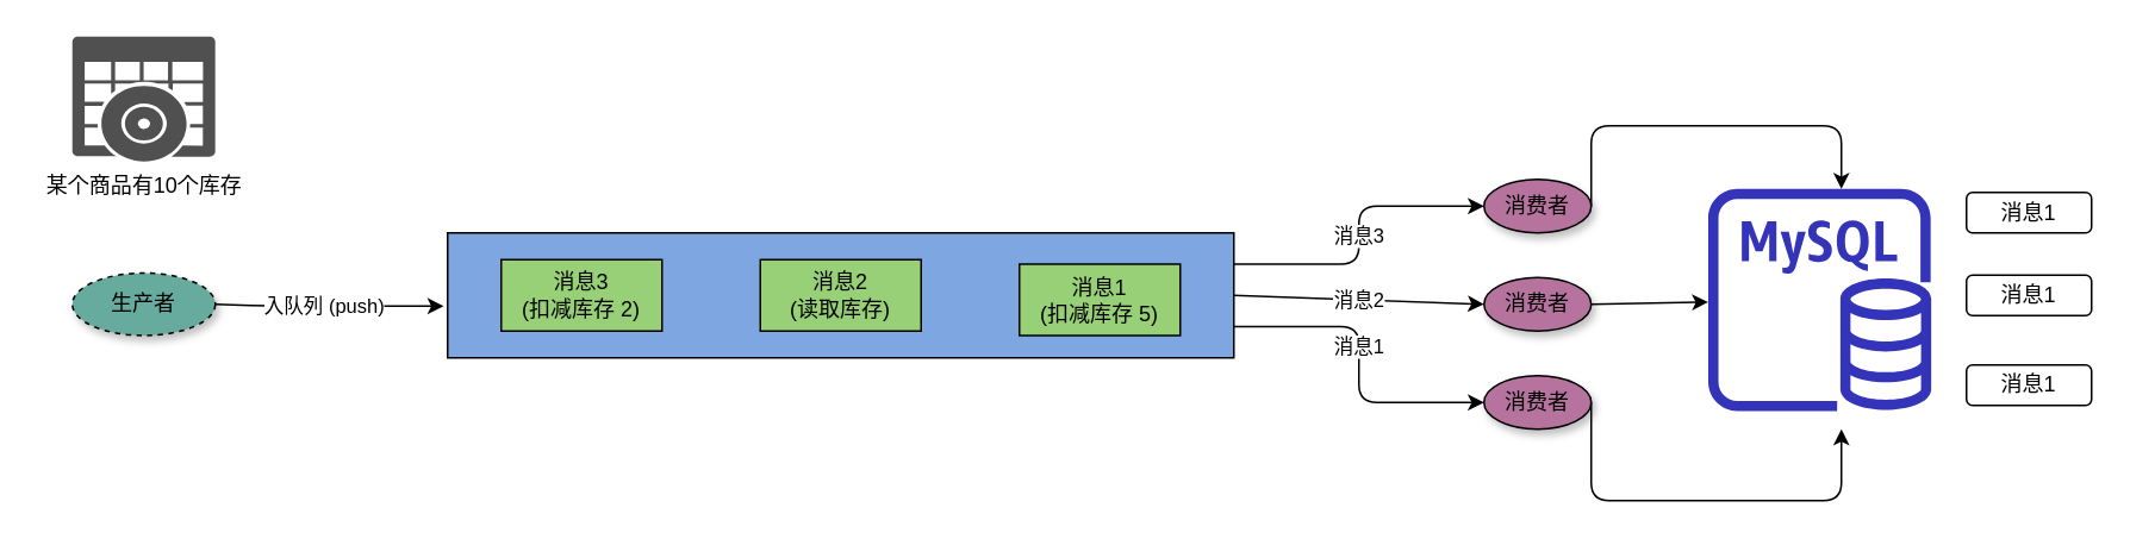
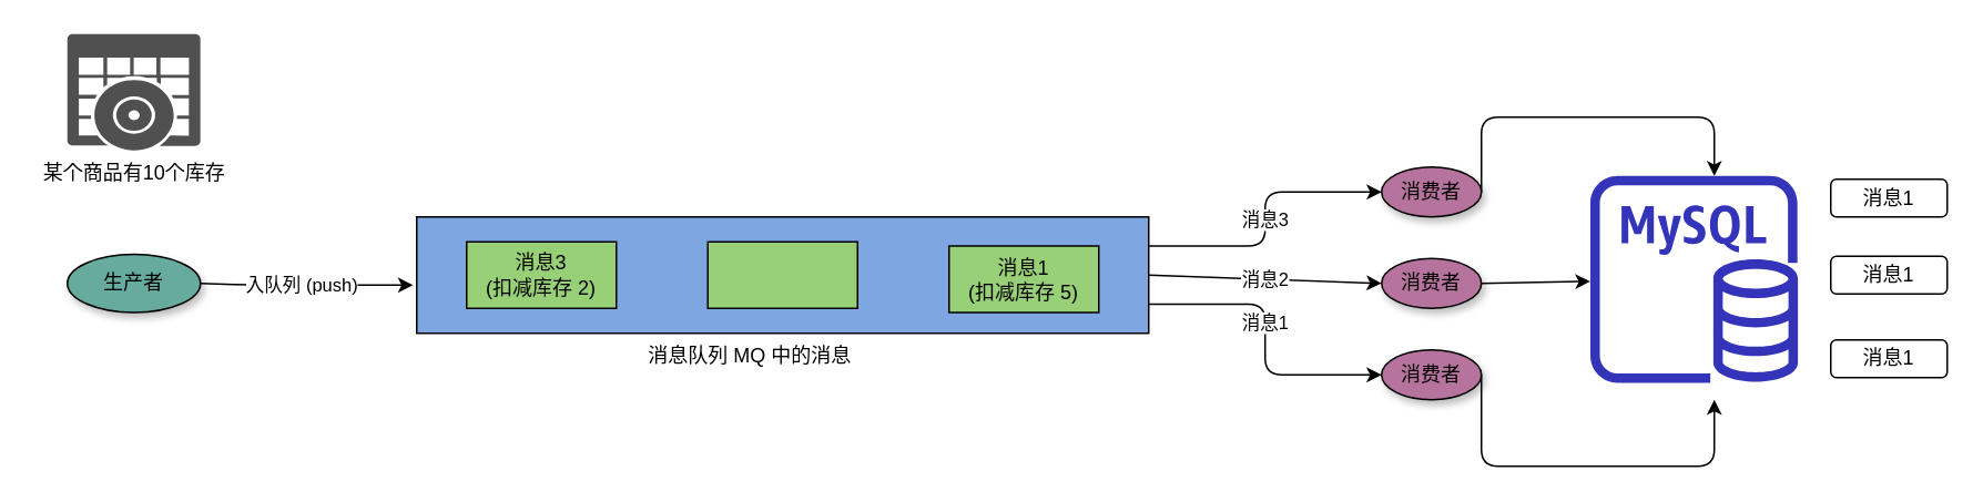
- <mxCell id="13" value="消息2&lt;br&gt;(读取库存)" style="shape=partialRectangle;html=1;whiteSpace=wrap;connectable=0;overflow=hidden;fillColor=none;top=0;left=0;bottom=0;right=0;" vertex="1" parent="12"><mxGeometry width="90" height="40" as="geometry" /></mxCell>
- <mxCell id="7" value="生产者" style="ellipse;whiteSpace=wrap;html=1;shadow=1;strokeColor=#000000;fillColor=#67AB9F;dashed=1;" vertex="1" parent="1"><mxGeometry x="40" y="152.5" width="80" height="35" as="geometry" /></mxCell>
+ <mxCell id="7" value="生产者" style="ellipse;whiteSpace=wrap;html=1;shadow=1;strokeColor=#000000;fillColor=#67AB9F;" vertex="1" parent="1"><mxGeometry x="40" y="152.5" width="80" height="35" as="geometry" /></mxCell>
+ <mxCell id="3" value="消息队列 MQ&amp;nbsp;中的消息" style="text;html=1;align=center;verticalAlign=middle;resizable=0;points=[];autosize=1;" vertex="1" parent="1"><mxGeometry x="380" y="204" width="140" height="20" as="geometry" /></mxCell>
